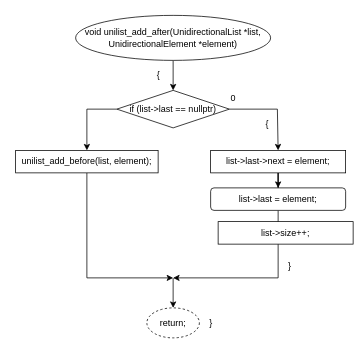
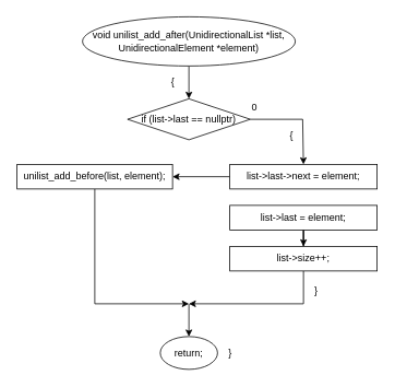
- <mxCell id="5" value="" style="edgeStyle=orthogonalEdgeStyle;rounded=0;orthogonalLoop=1;jettySize=auto;html=1;" edge="1" parent="1" source="7" target="9"><mxGeometry relative="1" as="geometry"><Array as="points"><mxPoint x="115" y="145" /></Array></mxGeometry></mxCell>
- <mxCell id="10" value="" style="edgeStyle=orthogonalEdgeStyle;rounded=0;orthogonalLoop=1;jettySize=auto;html=1;" edge="1" parent="1" source="11" target="13"><mxGeometry relative="1" as="geometry" /></mxCell>
+ <mxCell id="10" value="" style="edgeStyle=orthogonalEdgeStyle;rounded=0;orthogonalLoop=1;jettySize=auto;html=1;" edge="1" parent="1" source="11" target="9"><mxGeometry relative="1" as="geometry" /></mxCell>
- <mxCell id="13" value="list-&amp;gt;last = element;" style="whiteSpace=wrap;html=1;rounded=1;" vertex="1" parent="1"><mxGeometry x="280" y="250" width="180" height="30" as="geometry" /></mxCell>
+ <mxCell id="13" value="list-&amp;gt;last = element;" style="whiteSpace=wrap;html=1;" vertex="1" parent="1"><mxGeometry x="280" y="250" width="180" height="30" as="geometry" /></mxCell>
- <mxCell id="15" value="list-&amp;gt;size++;" style="whiteSpace=wrap;html=1;" vertex="1" parent="1"><mxGeometry x="290" y="295" width="180" height="30" as="geometry" /></mxCell>
+ <mxCell id="15" value="list-&amp;gt;size++;" style="whiteSpace=wrap;html=1;" vertex="1" parent="1"><mxGeometry x="280" y="300" width="180" height="30" as="geometry" /></mxCell>
- <mxCell id="20" value="return;" style="ellipse;whiteSpace=wrap;html=1;dashed=1;" vertex="1" parent="1"><mxGeometry x="195" y="410" width="70" height="40" as="geometry" /></mxCell>
+ <mxCell id="20" value="return;" style="ellipse;whiteSpace=wrap;html=1;" vertex="1" parent="1"><mxGeometry x="195" y="410" width="70" height="40" as="geometry" /></mxCell>
